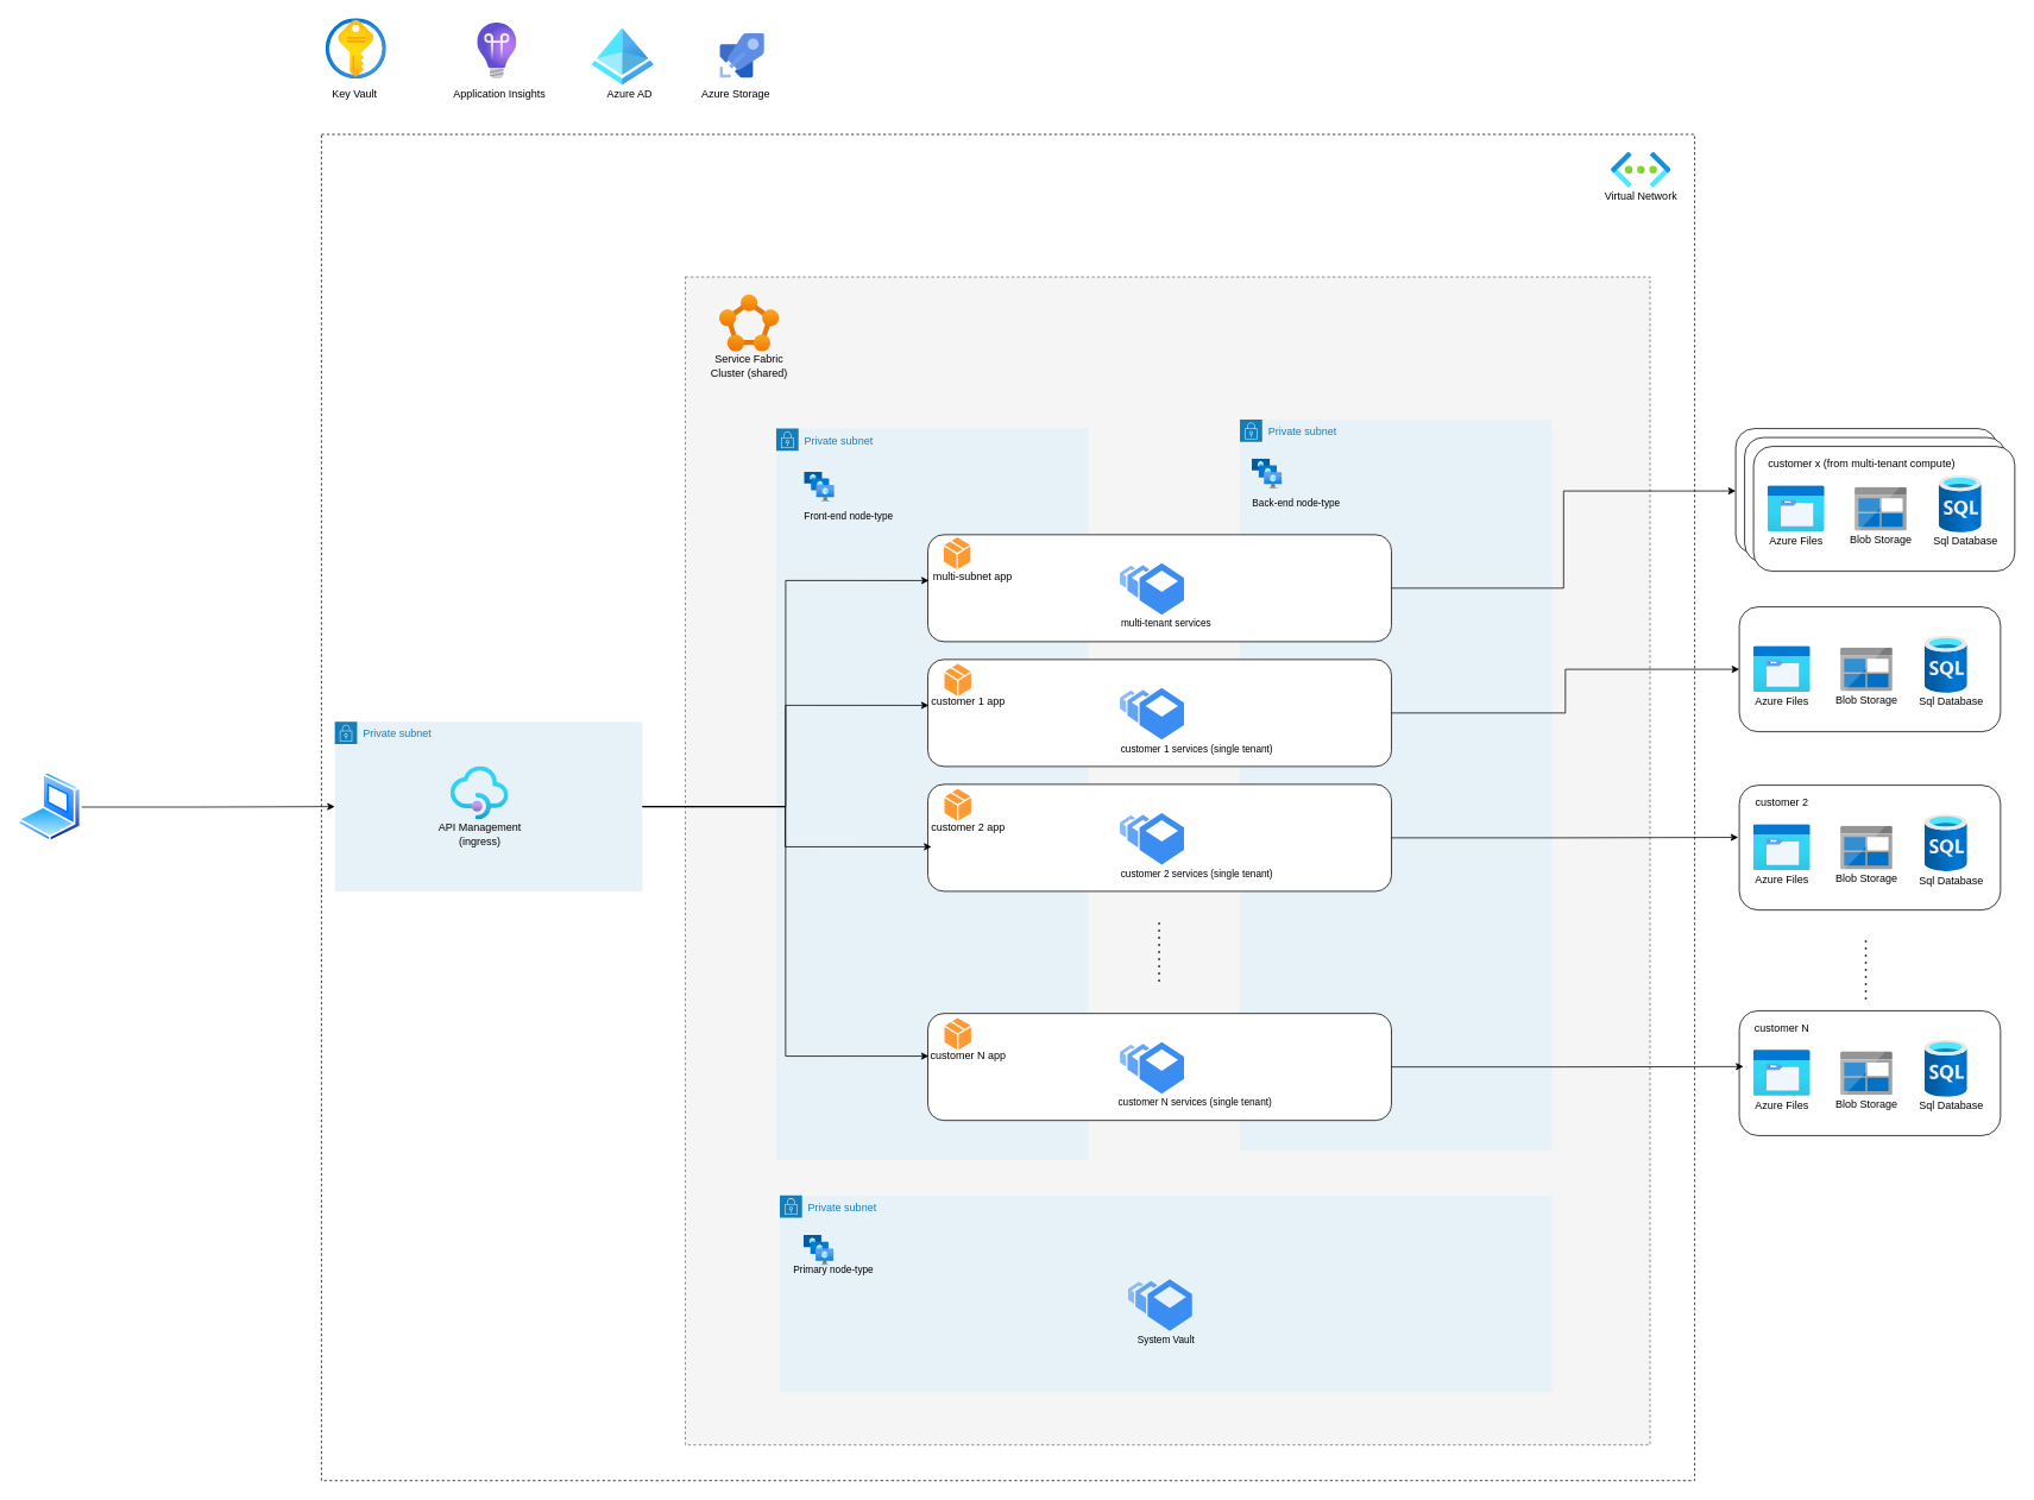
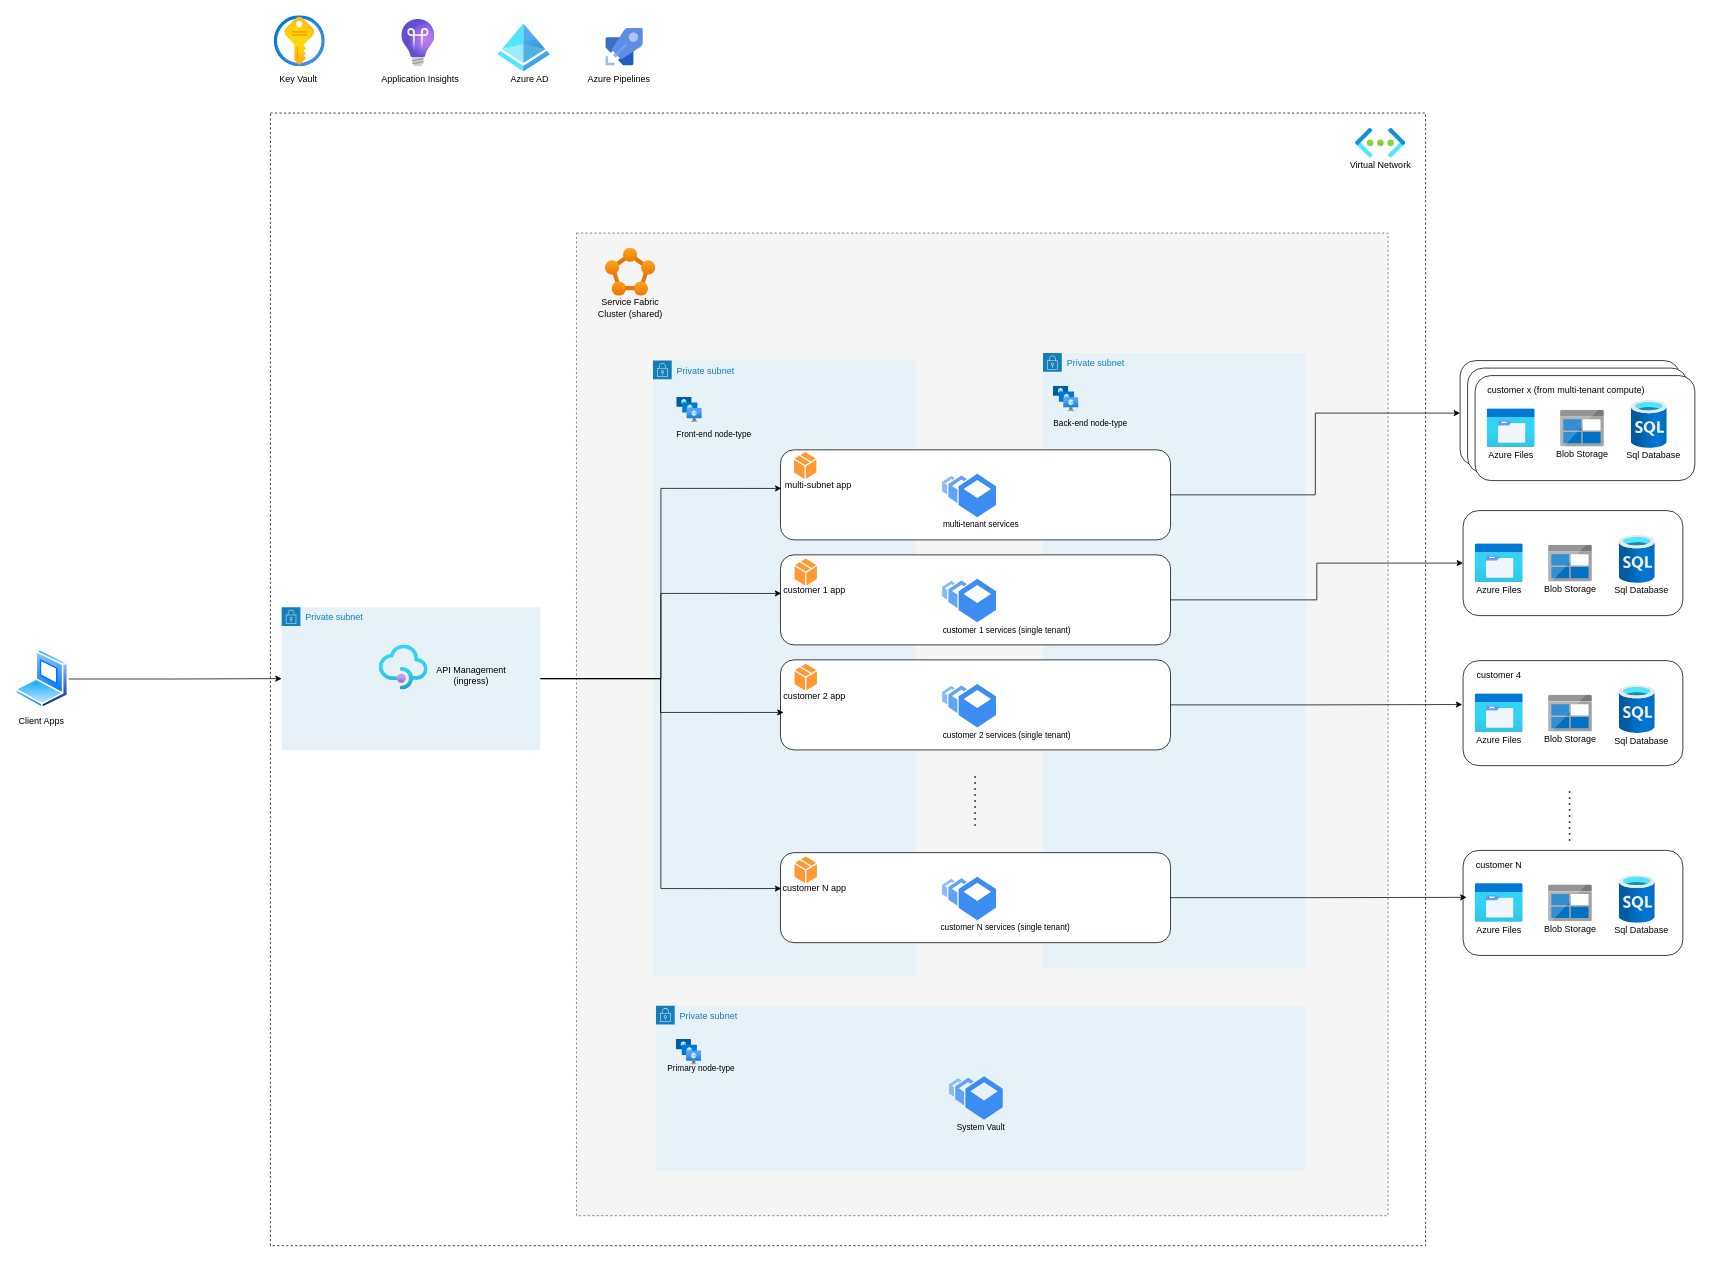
- <mxCell id="120" value="Azure Storage" style="text;html=1;strokeColor=none;fillColor=none;align=center;verticalAlign=middle;whiteSpace=wrap;rounded=0;dashed=1;" vertex="1" parent="1"><mxGeometry x="770" y="95" width="110" height="20" as="geometry" /></mxCell>
+ <mxCell id="120" value="Azure Pipelines" style="text;html=1;strokeColor=none;fillColor=none;align=center;verticalAlign=middle;whiteSpace=wrap;rounded=0;dashed=1;" vertex="1" parent="1"><mxGeometry x="770" y="95" width="110" height="20" as="geometry" /></mxCell>
- <mxCell id="32" value="customer 2" style="text;html=1;strokeColor=none;fillColor=none;align=center;verticalAlign=middle;whiteSpace=wrap;rounded=0;" vertex="1" parent="20"><mxGeometry x="13" y="10" width="70" height="20" as="geometry" /></mxCell>
+ <mxCell id="32" value="customer 4" style="text;html=1;strokeColor=none;fillColor=none;align=center;verticalAlign=middle;whiteSpace=wrap;rounded=0;" vertex="1" parent="20"><mxGeometry x="13" y="10" width="70" height="20" as="geometry" /></mxCell>
- <mxCell id="84" value="API Management (ingress)" style="text;html=1;strokeColor=none;fillColor=none;align=center;verticalAlign=middle;whiteSpace=wrap;rounded=0;" vertex="1" parent="81"><mxGeometry x="112.5" y="116" width="100" height="20" as="geometry" /></mxCell>
+ <mxCell id="84" value="API Management (ingress)" style="text;html=1;strokeColor=none;fillColor=none;align=center;verticalAlign=middle;whiteSpace=wrap;rounded=0;" vertex="1" parent="81"><mxGeometry x="202.5" y="81" width="100" height="20" as="geometry" /></mxCell>
+ <mxCell id="118" value="Client Apps" style="text;html=1;strokeColor=none;fillColor=none;align=center;verticalAlign=middle;whiteSpace=wrap;rounded=0;dashed=1;fontSize=12;" vertex="1" parent="1"><mxGeometry x="20" y="951" width="70" height="20" as="geometry" /></mxCell>
